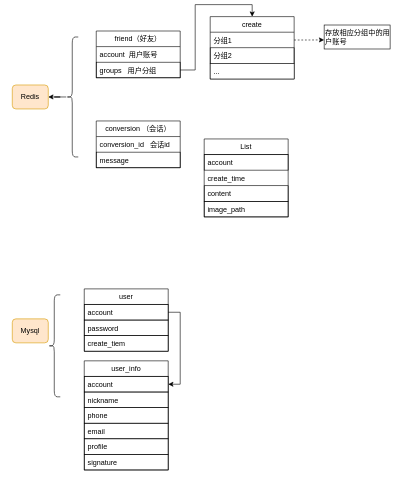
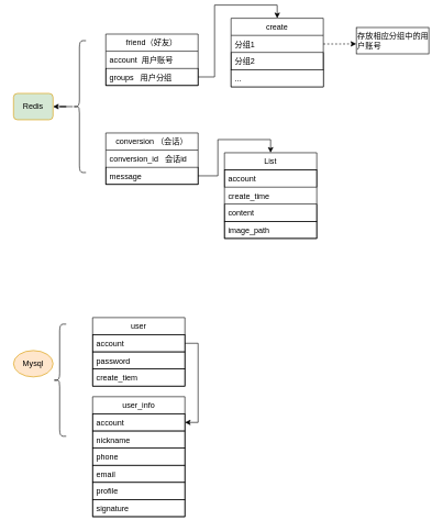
- <mxCell id="23" value="Redis" style="whiteSpace=wrap;html=1;rounded=1;align=center;strokeColor=#d79b00;fillColor=#ffe6cc;" vertex="1" parent="1"><mxGeometry x="20" y="134" width="60" height="40" as="geometry" /></mxCell>
+ <mxCell id="23" value="Redis" style="whiteSpace=wrap;html=1;rounded=1;align=center;strokeColor=#d79b00;fillColor=#d5e8d4;" vertex="1" parent="1"><mxGeometry x="20" y="134" width="60" height="40" as="geometry" /></mxCell>
+ <mxCell id="9" style="edgeStyle=orthogonalEdgeStyle;rounded=0;orthogonalLoop=1;jettySize=auto;html=1;exitX=1;exitY=0.5;exitDx=0;exitDy=0;entryX=0.5;entryY=0;entryDx=0;entryDy=0;" edge="1" parent="1" source="8" target="10"><mxGeometry relative="1" as="geometry"><mxPoint x="370" y="259.2" as="targetPoint" /><Array as="points"><mxPoint x="330" y="259" /><mxPoint x="330" y="204" /><mxPoint x="410" y="204" /></Array></mxGeometry></mxCell>
- <mxCell id="24" value="Mysql" style="whiteSpace=wrap;html=1;rounded=1;align=center;strokeColor=#d79b00;fillColor=#ffe6cc;" vertex="1" parent="1"><mxGeometry x="20" y="524" width="60" height="40" as="geometry" /></mxCell>
+ <mxCell id="24" value="Mysql" style="ellipse;whiteSpace=wrap;html=1;align=center;strokeColor=#d79b00;fillColor=#ffe6cc;" vertex="1" parent="1"><mxGeometry x="20" y="524" width="60" height="40" as="geometry" /></mxCell>
